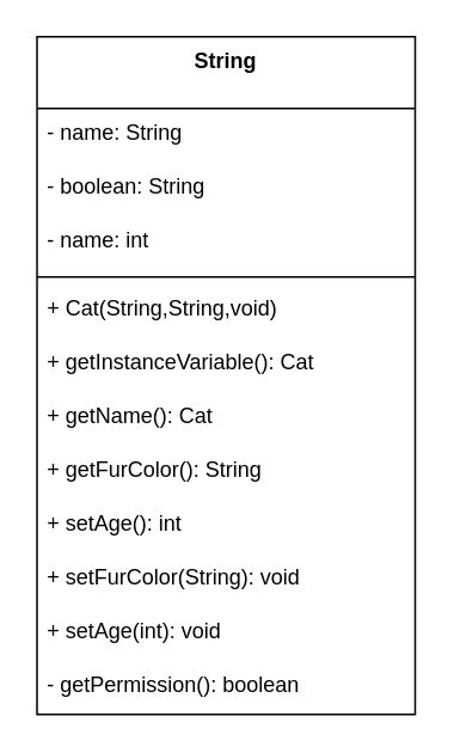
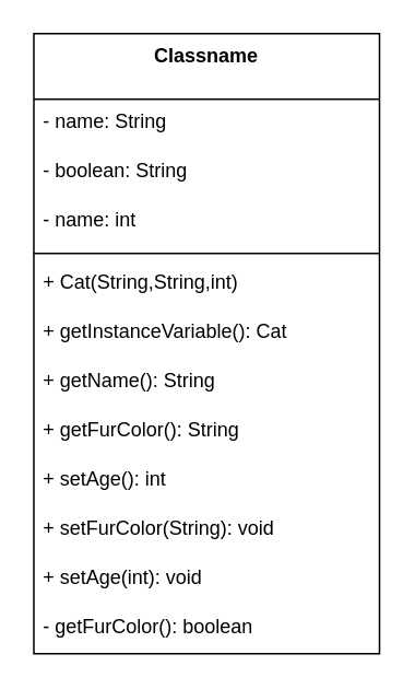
- <mxCell id="2" value="String" style="swimlane;fontStyle=1;align=center;verticalAlign=top;childLayout=stackLayout;horizontal=1;startSize=40;horizontalStack=0;resizeParent=1;resizeParentMax=0;resizeLast=0;collapsible=1;marginBottom=0;shadow=0;" parent="1" vertex="1"><mxGeometry x="20" y="20" width="211" height="378" as="geometry"><mxRectangle x="308" y="40" width="100" height="40" as="alternateBounds" /></mxGeometry></mxCell>
+ <mxCell id="2" value="Classname" style="swimlane;fontStyle=1;align=center;verticalAlign=top;childLayout=stackLayout;horizontal=1;startSize=40;horizontalStack=0;resizeParent=1;resizeParentMax=0;resizeLast=0;collapsible=1;marginBottom=0;shadow=0;" parent="1" vertex="1"><mxGeometry x="20" y="20" width="211" height="378" as="geometry"><mxRectangle x="308" y="40" width="100" height="40" as="alternateBounds" /></mxGeometry></mxCell>
- <mxCell id="7" value="+ Cat(String,String,void)" style="text;strokeColor=none;fillColor=none;align=left;verticalAlign=top;spacingLeft=4;spacingRight=4;overflow=hidden;rotatable=0;points=[[0,0.5],[1,0.5]];portConstraint=eastwest;" parent="2" vertex="1"><mxGeometry y="138" width="211" height="30" as="geometry" /></mxCell>
+ <mxCell id="7" value="+ Cat(String,String,int)" style="text;strokeColor=none;fillColor=none;align=left;verticalAlign=top;spacingLeft=4;spacingRight=4;overflow=hidden;rotatable=0;points=[[0,0.5],[1,0.5]];portConstraint=eastwest;" parent="2" vertex="1"><mxGeometry y="138" width="211" height="30" as="geometry" /></mxCell>
- <mxCell id="9" value="+ getName(): Cat" style="text;strokeColor=none;fillColor=none;align=left;verticalAlign=top;spacingLeft=4;spacingRight=4;overflow=hidden;rotatable=0;points=[[0,0.5],[1,0.5]];portConstraint=eastwest;" vertex="1" parent="2"><mxGeometry y="198" width="211" height="30" as="geometry" /></mxCell>
+ <mxCell id="9" value="+ getName(): String" style="text;strokeColor=none;fillColor=none;align=left;verticalAlign=top;spacingLeft=4;spacingRight=4;overflow=hidden;rotatable=0;points=[[0,0.5],[1,0.5]];portConstraint=eastwest;" vertex="1" parent="2"><mxGeometry y="198" width="211" height="30" as="geometry" /></mxCell>
- <mxCell id="14" value="- getPermission(): boolean" style="text;strokeColor=none;fillColor=none;align=left;verticalAlign=top;spacingLeft=4;spacingRight=4;overflow=hidden;rotatable=0;points=[[0,0.5],[1,0.5]];portConstraint=eastwest;" vertex="1" parent="2"><mxGeometry y="348" width="211" height="30" as="geometry" /></mxCell>
+ <mxCell id="14" value="- getFurColor(): boolean" style="text;strokeColor=none;fillColor=none;align=left;verticalAlign=top;spacingLeft=4;spacingRight=4;overflow=hidden;rotatable=0;points=[[0,0.5],[1,0.5]];portConstraint=eastwest;" vertex="1" parent="2"><mxGeometry y="348" width="211" height="30" as="geometry" /></mxCell>
